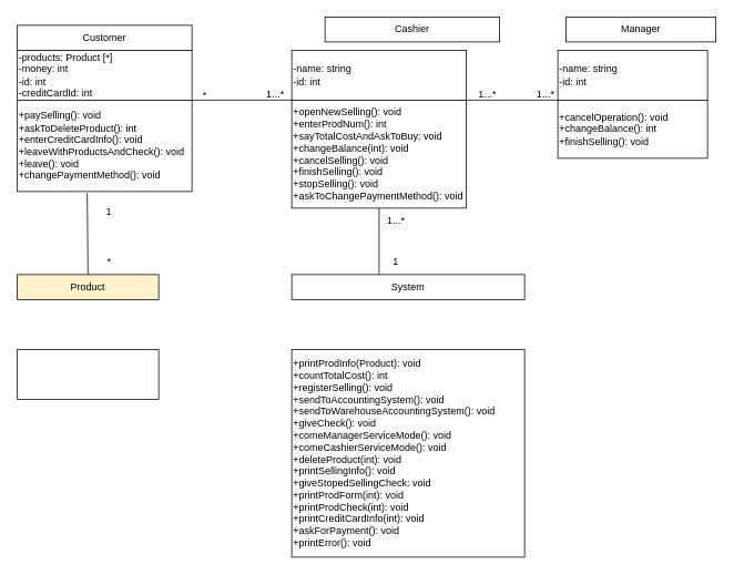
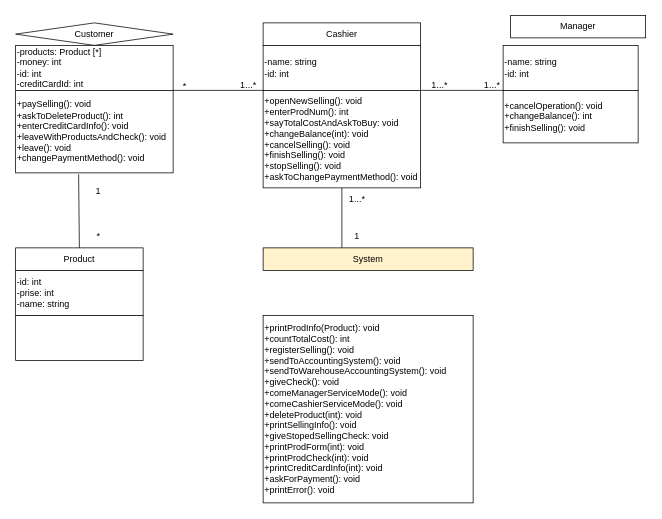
- <mxCell id="4" value="Cashier" style="rounded=0;whiteSpace=wrap;html=1;" vertex="1" parent="1"><mxGeometry x="390" y="20" width="210" height="30" as="geometry" /></mxCell>
+ <mxCell id="4" value="Cashier" style="rounded=0;whiteSpace=wrap;html=1;" vertex="1" parent="1"><mxGeometry x="350" y="30" width="210" height="30" as="geometry" /></mxCell>
- <mxCell id="2" value="Customer" style="rounded=0;whiteSpace=wrap;html=1;" vertex="1" parent="1"><mxGeometry x="20" y="30" width="210" height="30" as="geometry" /></mxCell>
+ <mxCell id="2" value="Customer" style="rhombus;whiteSpace=wrap;html=1;" vertex="1" parent="1"><mxGeometry x="20" y="30" width="210" height="30" as="geometry" /></mxCell>
- <mxCell id="7" value="Product" style="rounded=0;whiteSpace=wrap;html=1;fillColor=#fff2cc;" vertex="1" parent="1"><mxGeometry x="20" y="330" width="170" height="30" as="geometry" /></mxCell>
+ <mxCell id="7" value="Product" style="rounded=0;whiteSpace=wrap;html=1;" vertex="1" parent="1"><mxGeometry x="20" y="330" width="170" height="30" as="geometry" /></mxCell>
- <mxCell id="6" value="System" style="rounded=0;whiteSpace=wrap;html=1;" vertex="1" parent="1"><mxGeometry x="350" y="330" width="280" height="30" as="geometry" /></mxCell>
+ <mxCell id="6" value="System" style="rounded=0;whiteSpace=wrap;html=1;fillColor=#fff2cc;" vertex="1" parent="1"><mxGeometry x="350" y="330" width="280" height="30" as="geometry" /></mxCell>
+ <mxCell id="8" value="-id: int&lt;div&gt;-prise: int&lt;/div&gt;&lt;div&gt;-name: string&lt;/div&gt;" style="rounded=0;whiteSpace=wrap;html=1;align=left;" vertex="1" parent="1"><mxGeometry x="20" y="360" width="170" height="60" as="geometry" /></mxCell>
